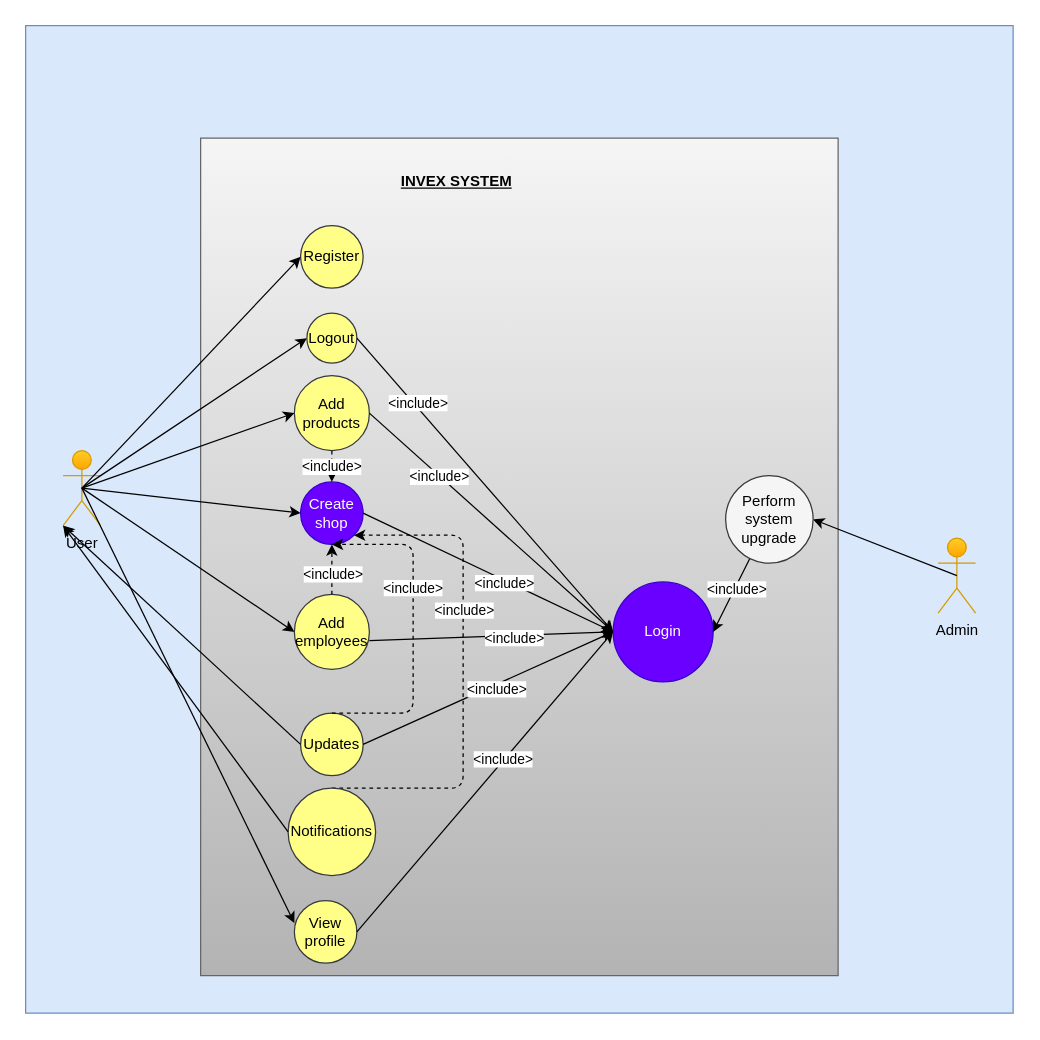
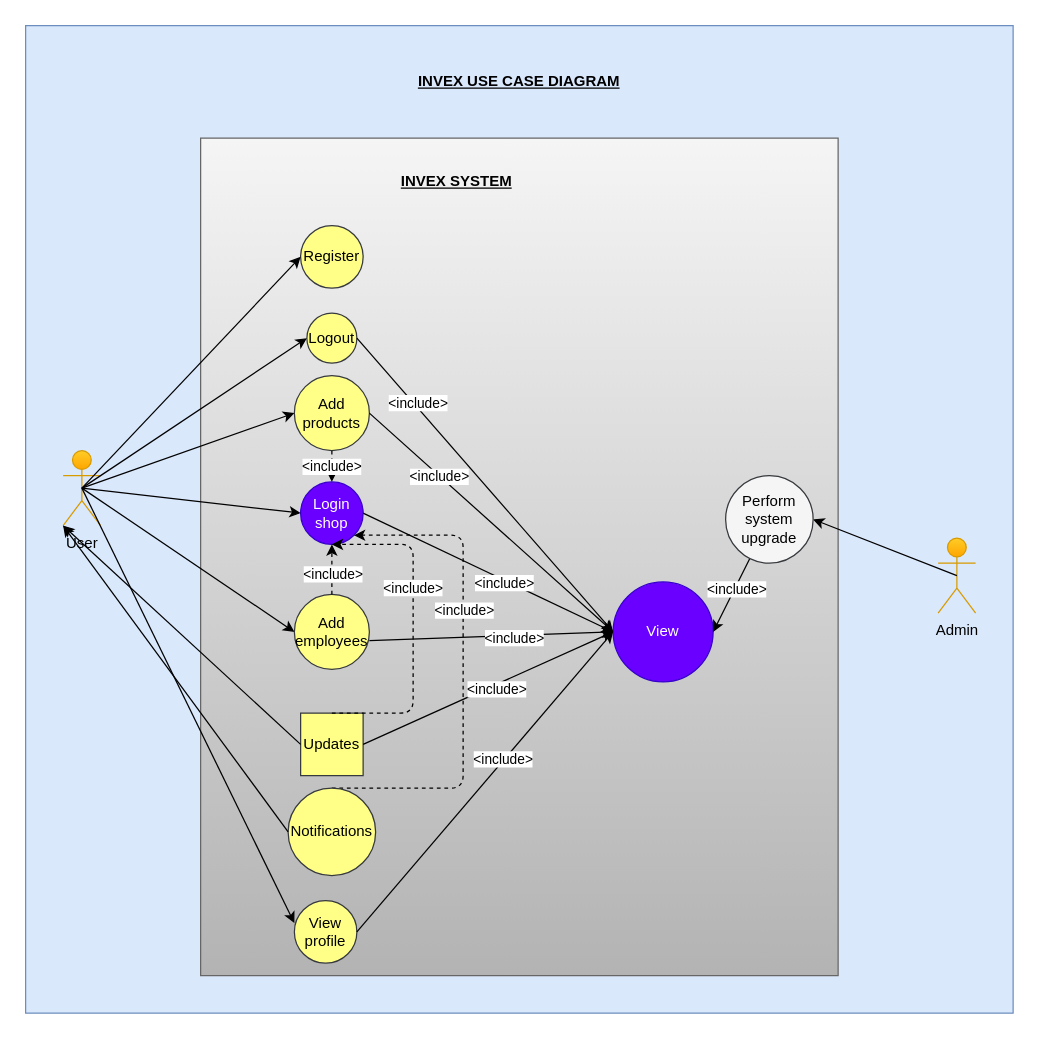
+ <mxCell id="46" value="&lt;b&gt;&lt;u&gt;INVEX USE CASE DIAGRAM&lt;/u&gt;&lt;/b&gt;" style="text;html=1;align=center;verticalAlign=middle;whiteSpace=wrap;rounded=0;" parent="1" vertex="1"><mxGeometry x="325" y="50" width="180" height="30" as="geometry" /></mxCell>
- <mxCell id="5" value="Create shop" style="ellipse;whiteSpace=wrap;html=1;aspect=fixed;fillColor=#6a00ff;fontColor=#ffffff;strokeColor=#3700CC;" parent="1" vertex="1"><mxGeometry x="240" y="385" width="50" height="50" as="geometry" /></mxCell>
+ <mxCell id="5" value="Login shop" style="ellipse;whiteSpace=wrap;html=1;aspect=fixed;fillColor=#6a00ff;fontColor=#ffffff;strokeColor=#3700CC;" parent="1" vertex="1"><mxGeometry x="240" y="385" width="50" height="50" as="geometry" /></mxCell>
- <mxCell id="9" value="Login" style="ellipse;whiteSpace=wrap;html=1;aspect=fixed;fillColor=#6a00ff;fontColor=#ffffff;strokeColor=#3700CC;" parent="1" vertex="1"><mxGeometry x="490" y="465" width="80" height="80" as="geometry" /></mxCell>
+ <mxCell id="9" value="View" style="ellipse;whiteSpace=wrap;html=1;aspect=fixed;fillColor=#6a00ff;fontColor=#ffffff;strokeColor=#3700CC;" parent="1" vertex="1"><mxGeometry x="490" y="465" width="80" height="80" as="geometry" /></mxCell>
- <mxCell id="18" value="Updates" style="ellipse;whiteSpace=wrap;html=1;aspect=fixed;fillColor=#ffff88;strokeColor=#36393d;" parent="1" vertex="1"><mxGeometry x="240" y="570" width="50" height="50" as="geometry" /></mxCell>
+ <mxCell id="18" value="Updates" style="whiteSpace=wrap;html=1;aspect=fixed;fillColor=#ffff88;strokeColor=#36393d;rounded=0;" parent="1" vertex="1"><mxGeometry x="240" y="570" width="50" height="50" as="geometry" /></mxCell>
